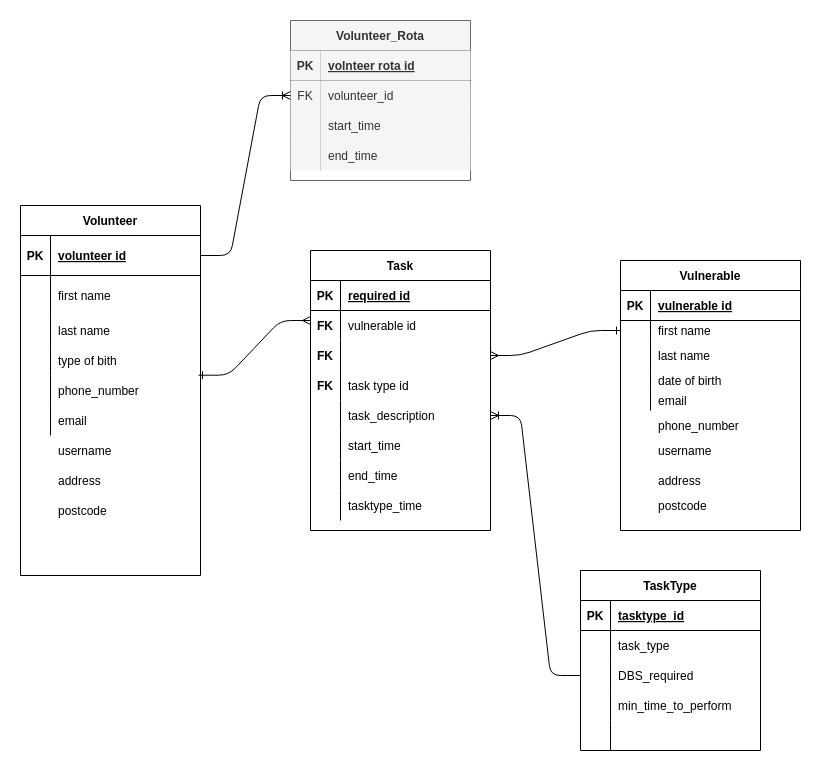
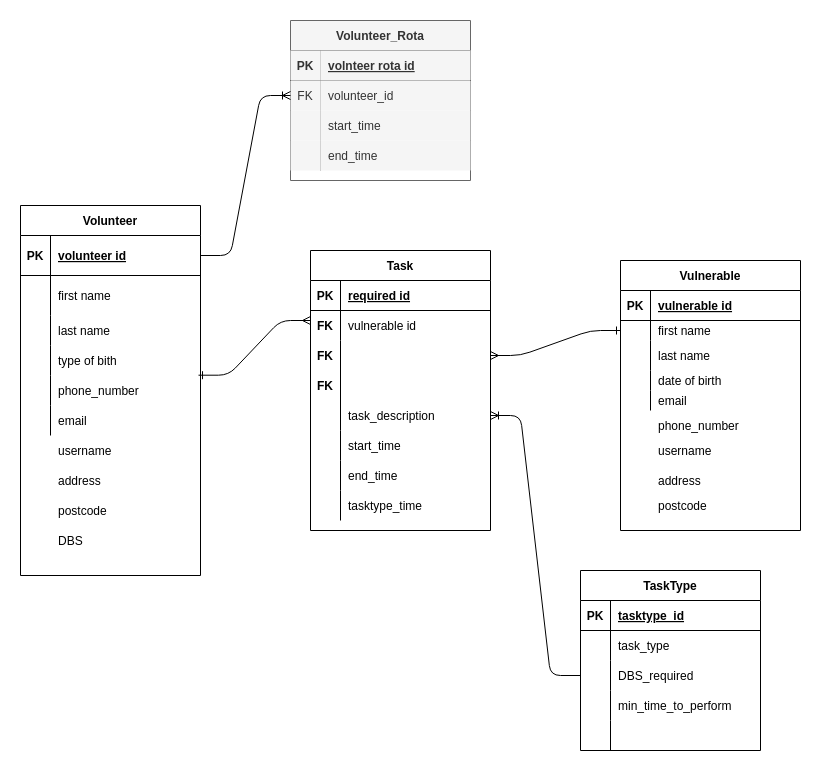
- <mxCell id="77" value="task type id" style="shape=partialRectangle;connectable=0;fillColor=none;top=0;left=0;bottom=0;right=0;align=left;spacingLeft=6;overflow=hidden;" parent="75" vertex="1"><mxGeometry x="30" width="150" height="30" as="geometry" /></mxCell>
+ <mxCell id="105" value="DBS" style="shape=partialRectangle;connectable=0;fillColor=none;top=0;left=0;bottom=0;right=0;align=left;spacingLeft=6;overflow=hidden;" parent="1" vertex="1"><mxGeometry x="50" y="525" width="150" height="30" as="geometry" /></mxCell>
